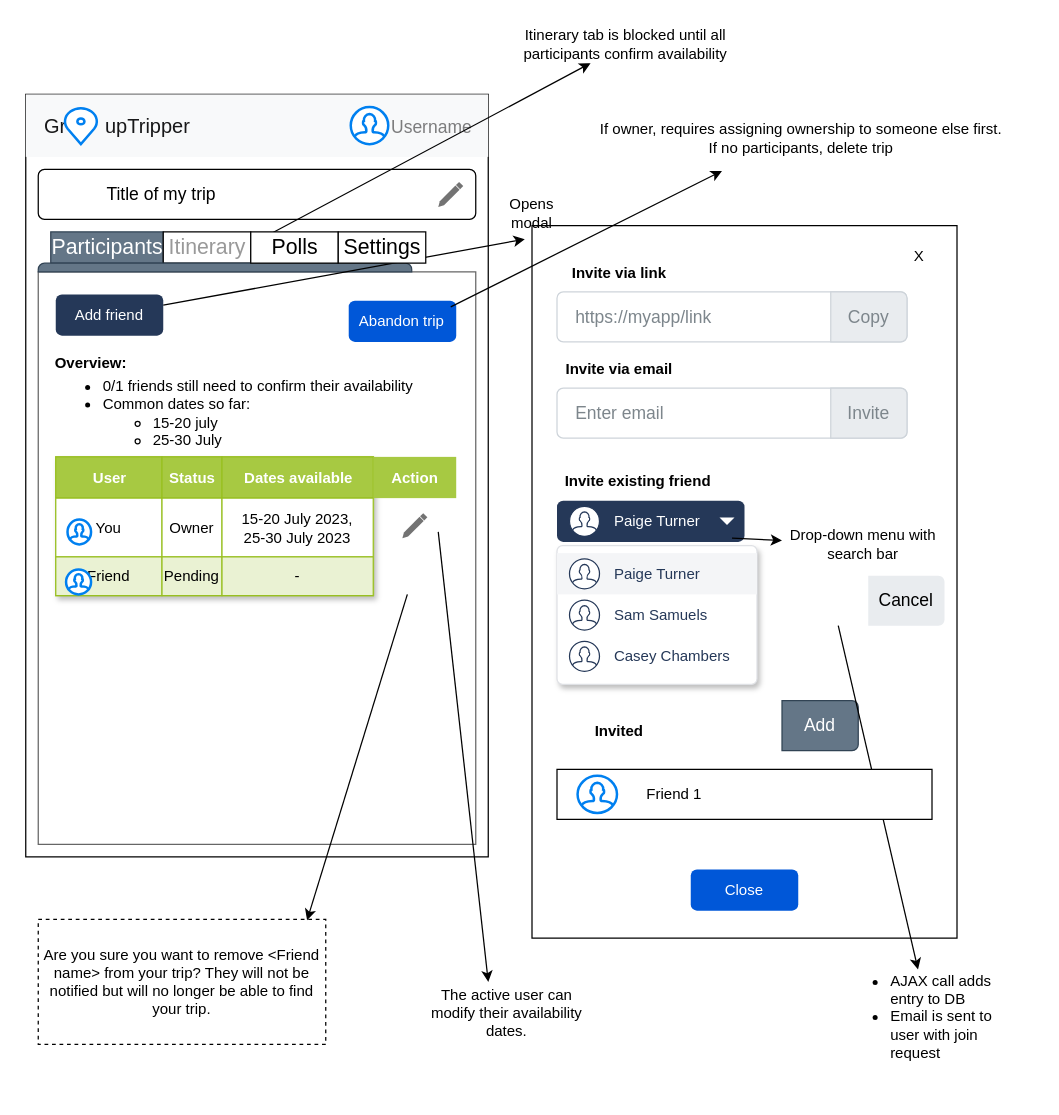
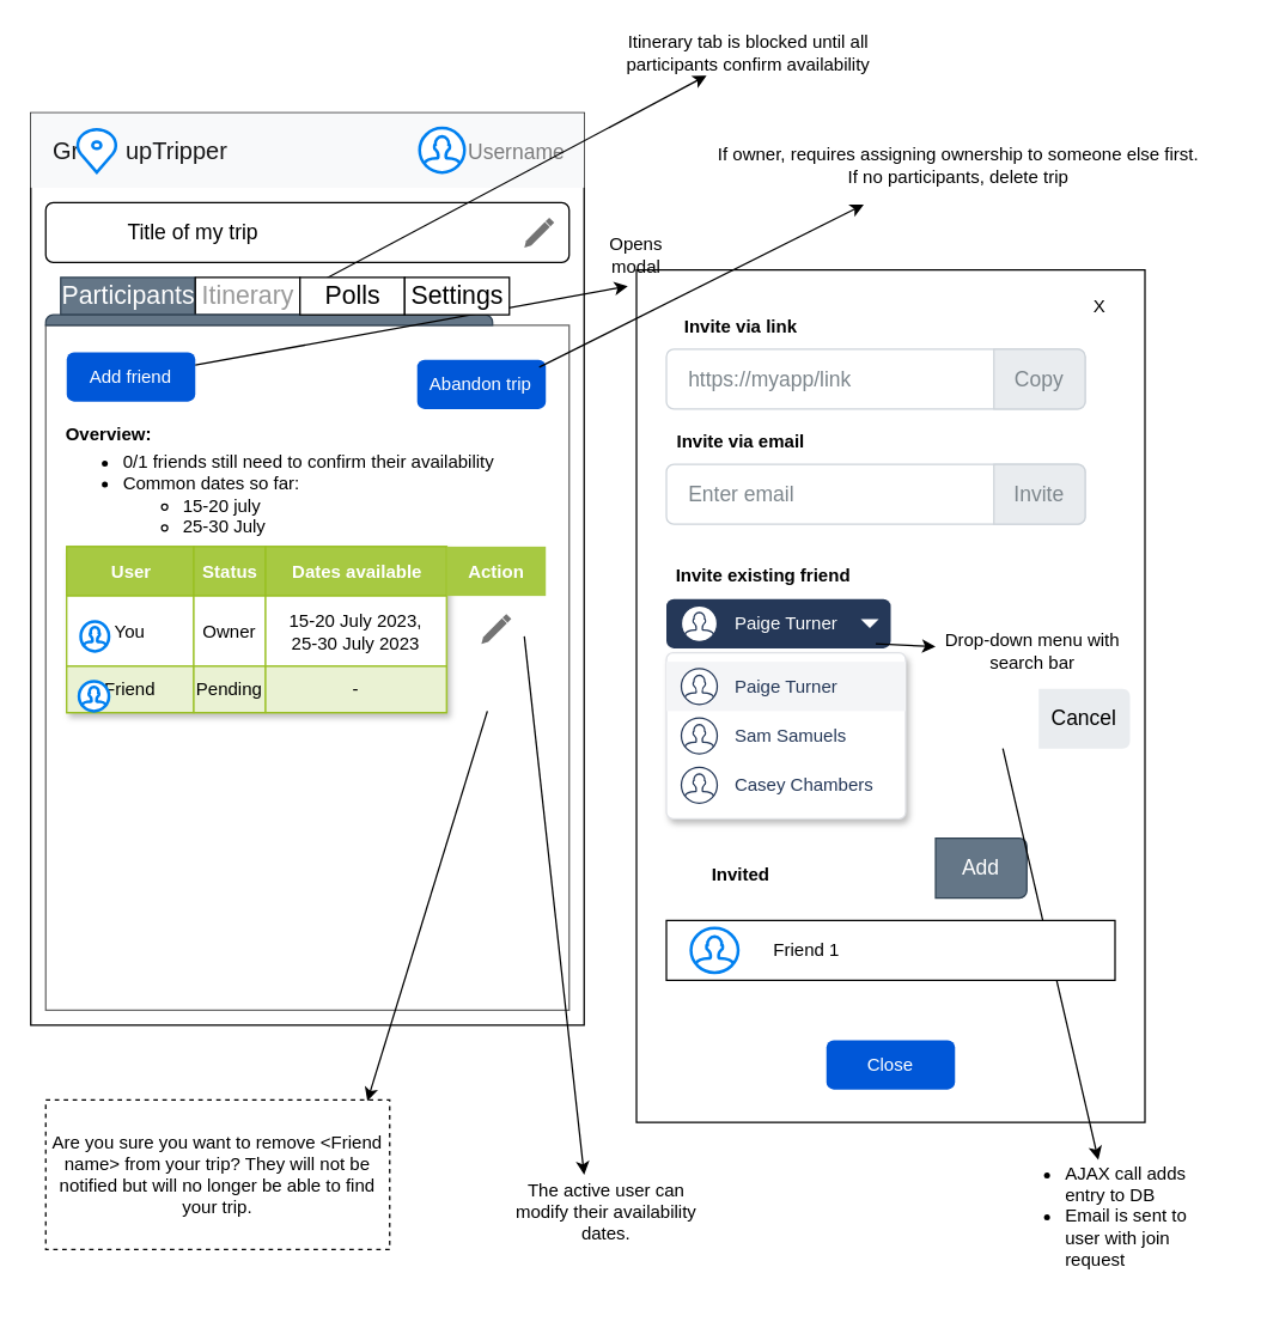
- <mxCell id="72" value="Add friend" style="rounded=1;fillColor=#253858;strokeColor=none;html=1;whiteSpace=wrap;fontColor=#ffffff;align=center;verticalAlign=middle;fontStyle=0;fontSize=12;sketch=0;" parent="45" vertex="1"><mxGeometry x="14" y="50" width="86" height="33" as="geometry" /></mxCell>
+ <mxCell id="72" value="Add friend" style="rounded=1;fillColor=#0057D8;strokeColor=none;html=1;whiteSpace=wrap;fontColor=#ffffff;align=center;verticalAlign=middle;fontStyle=0;fontSize=12;sketch=0;" parent="45" vertex="1"><mxGeometry x="14" y="50" width="86" height="33" as="geometry" /></mxCell>
